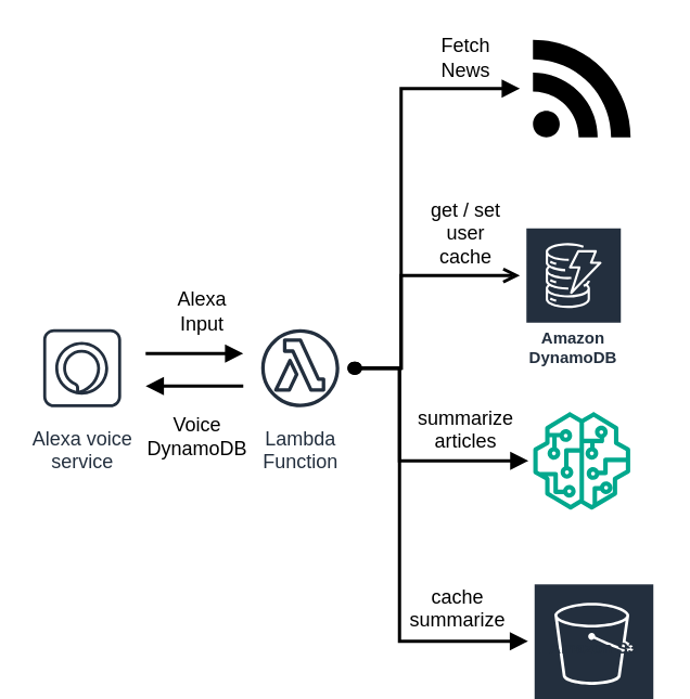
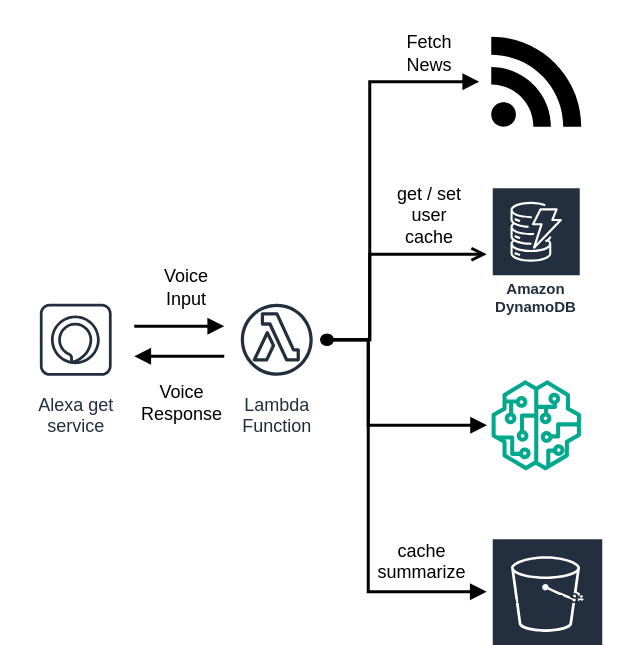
- <mxCell id="4" value="Amazon DynamoDB" style="sketch=0;outlineConnect=0;fontColor=#232F3E;gradientColor=none;strokeColor=#ffffff;fillColor=#232F3E;dashed=0;verticalLabelPosition=middle;verticalAlign=bottom;align=center;html=1;whiteSpace=wrap;fontSize=10;fontStyle=1;spacing=3;shape=mxgraph.aws4.productIcon;prIcon=mxgraph.aws4.dynamodb;flipV=0;" vertex="1" parent="1"><mxGeometry x="322" y="139" width="60" height="90" as="geometry" /></mxCell>
+ <mxCell id="4" value="Amazon DynamoDB" style="sketch=0;outlineConnect=0;fontColor=#232F3E;gradientColor=none;strokeColor=#ffffff;fillColor=#232F3E;dashed=0;verticalLabelPosition=middle;verticalAlign=bottom;align=center;html=1;whiteSpace=wrap;fontSize=10;fontStyle=1;spacing=3;shape=mxgraph.aws4.productIcon;prIcon=mxgraph.aws4.dynamodb;flipV=0;" vertex="1" parent="1"><mxGeometry x="327" y="124" width="60" height="90" as="geometry" /></mxCell>
- <mxCell id="13" value="Alexa Input" style="text;html=1;align=center;verticalAlign=middle;whiteSpace=wrap;rounded=0;" vertex="1" parent="1"><mxGeometry x="94" y="176" width="60" height="30" as="geometry" /></mxCell>
+ <mxCell id="13" value="Voice Input" style="text;html=1;align=center;verticalAlign=middle;whiteSpace=wrap;rounded=0;" vertex="1" parent="1"><mxGeometry x="94" y="176" width="60" height="30" as="geometry" /></mxCell>
- <mxCell id="19" value="Voice DynamoDB" style="text;html=1;align=center;verticalAlign=middle;whiteSpace=wrap;rounded=0;" vertex="1" parent="1"><mxGeometry x="91" y="253" width="60" height="30" as="geometry" /></mxCell>
+ <mxCell id="19" value="Voice Response" style="text;html=1;align=center;verticalAlign=middle;whiteSpace=wrap;rounded=0;" vertex="1" parent="1"><mxGeometry x="91" y="253" width="60" height="30" as="geometry" /></mxCell>
- <mxCell id="16" value="&#10;summarize articles&#10;&#10;" style="text;html=1;align=center;verticalAlign=middle;whiteSpace=wrap;rounded=0;" vertex="1" parent="1"><mxGeometry x="256" y="256" width="60" height="30" as="geometry" /></mxCell>
- <mxCell id="3" value="Alexa voice&#10;service" style="sketch=0;outlineConnect=0;fontColor=#232F3E;gradientColor=none;strokeColor=#232F3E;fillColor=#ffffff;dashed=0;verticalLabelPosition=bottom;verticalAlign=top;align=center;html=1;fontSize=12;fontStyle=0;aspect=fixed;shape=mxgraph.aws4.resourceIcon;resIcon=mxgraph.aws4.alexa_voice_service;" vertex="1" parent="1"><mxGeometry x="20" y="196" width="60" height="60" as="geometry" /></mxCell>
+ <mxCell id="3" value="Alexa get&#10;service" style="sketch=0;outlineConnect=0;fontColor=#232F3E;gradientColor=none;strokeColor=#232F3E;fillColor=#ffffff;dashed=0;verticalLabelPosition=bottom;verticalAlign=top;align=center;html=1;fontSize=12;fontStyle=0;aspect=fixed;shape=mxgraph.aws4.resourceIcon;resIcon=mxgraph.aws4.alexa_voice_service;" vertex="1" parent="1"><mxGeometry x="20" y="196" width="60" height="60" as="geometry" /></mxCell>
